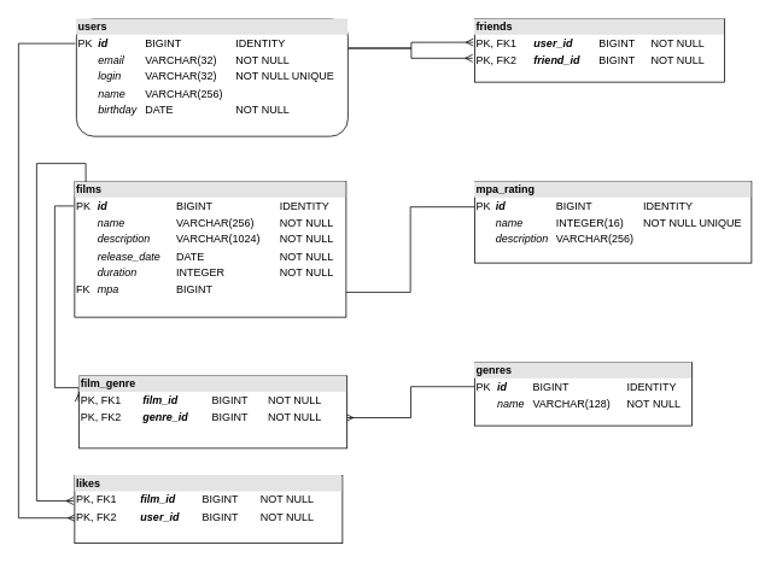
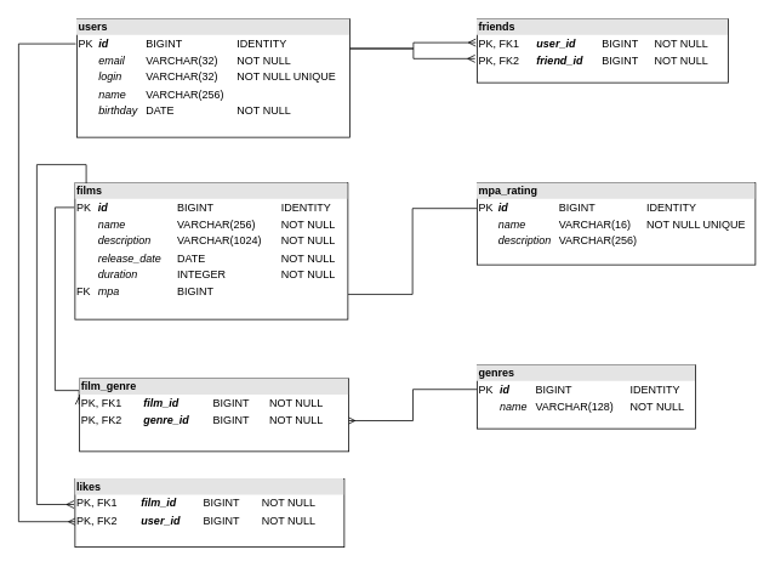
- <mxCell id="8" value="&lt;div style=&quot;box-sizing:border-box;width:100%;background:#e4e4e4;padding:2px;&quot;&gt;&lt;b&gt;users&lt;/b&gt;&lt;/div&gt;&lt;table style=&quot;width:100%;font-size:1em;&quot; cellpadding=&quot;2&quot; cellspacing=&quot;0&quot;&gt;&lt;tbody&gt;&lt;tr&gt;&lt;td&gt;PK&lt;/td&gt;&lt;td&gt;&lt;b&gt;&lt;i&gt;id&lt;/i&gt;&lt;/b&gt;&lt;/td&gt;&lt;td&gt;BIGINT&lt;/td&gt;&lt;td&gt;IDENTITY&lt;/td&gt;&lt;/tr&gt;&lt;tr&gt;&lt;td&gt;&lt;br&gt;&lt;/td&gt;&lt;td&gt;&lt;i&gt;email&lt;/i&gt;&lt;/td&gt;&lt;td style=&quot;&quot;&gt;VARCHAR(32)&lt;/td&gt;&lt;td&gt;NOT NULL&lt;/td&gt;&lt;/tr&gt;&lt;tr&gt;&lt;td&gt;&lt;/td&gt;&lt;td&gt;&lt;i&gt;login&lt;/i&gt;&lt;/td&gt;&lt;td&gt;VARCHAR(32)&lt;/td&gt;&lt;td&gt;NOT NULL UNIQUE&lt;/td&gt;&lt;/tr&gt;&lt;tr&gt;&lt;td&gt;&lt;br&gt;&lt;/td&gt;&lt;td&gt;&lt;i&gt;name&lt;/i&gt;&lt;/td&gt;&lt;td&gt;VARCHAR(256)&lt;/td&gt;&lt;td&gt;&lt;br&gt;&lt;/td&gt;&lt;/tr&gt;&lt;tr&gt;&lt;td&gt;&lt;br&gt;&lt;/td&gt;&lt;td&gt;&lt;i&gt;birthday&lt;/i&gt;&lt;/td&gt;&lt;td&gt;DATE&lt;/td&gt;&lt;td&gt;NOT NULL&lt;/td&gt;&lt;/tr&gt;&lt;/tbody&gt;&lt;/table&gt;" style="verticalAlign=top;align=left;overflow=fill;html=1;rounded=1;" vertex="1" parent="1"><mxGeometry x="84" y="20" width="300" height="130" as="geometry" /></mxCell>
+ <mxCell id="8" value="&lt;div style=&quot;box-sizing:border-box;width:100%;background:#e4e4e4;padding:2px;&quot;&gt;&lt;b&gt;users&lt;/b&gt;&lt;/div&gt;&lt;table style=&quot;width:100%;font-size:1em;&quot; cellpadding=&quot;2&quot; cellspacing=&quot;0&quot;&gt;&lt;tbody&gt;&lt;tr&gt;&lt;td&gt;PK&lt;/td&gt;&lt;td&gt;&lt;b&gt;&lt;i&gt;id&lt;/i&gt;&lt;/b&gt;&lt;/td&gt;&lt;td&gt;BIGINT&lt;/td&gt;&lt;td&gt;IDENTITY&lt;/td&gt;&lt;/tr&gt;&lt;tr&gt;&lt;td&gt;&lt;br&gt;&lt;/td&gt;&lt;td&gt;&lt;i&gt;email&lt;/i&gt;&lt;/td&gt;&lt;td style=&quot;&quot;&gt;VARCHAR(32)&lt;/td&gt;&lt;td&gt;NOT NULL&lt;/td&gt;&lt;/tr&gt;&lt;tr&gt;&lt;td&gt;&lt;/td&gt;&lt;td&gt;&lt;i&gt;login&lt;/i&gt;&lt;/td&gt;&lt;td&gt;VARCHAR(32)&lt;/td&gt;&lt;td&gt;NOT NULL UNIQUE&lt;/td&gt;&lt;/tr&gt;&lt;tr&gt;&lt;td&gt;&lt;br&gt;&lt;/td&gt;&lt;td&gt;&lt;i&gt;name&lt;/i&gt;&lt;/td&gt;&lt;td&gt;VARCHAR(256)&lt;/td&gt;&lt;td&gt;&lt;br&gt;&lt;/td&gt;&lt;/tr&gt;&lt;tr&gt;&lt;td&gt;&lt;br&gt;&lt;/td&gt;&lt;td&gt;&lt;i&gt;birthday&lt;/i&gt;&lt;/td&gt;&lt;td&gt;DATE&lt;/td&gt;&lt;td&gt;NOT NULL&lt;/td&gt;&lt;/tr&gt;&lt;/tbody&gt;&lt;/table&gt;" style="verticalAlign=top;align=left;overflow=fill;html=1;" vertex="1" parent="1"><mxGeometry x="84" y="20" width="300" height="130" as="geometry" /></mxCell>
- <mxCell id="2" value="&lt;div style=&quot;box-sizing:border-box;width:100%;background:#e4e4e4;padding:2px;&quot;&gt;&lt;b&gt;mpa_rating&lt;/b&gt;&lt;/div&gt;&lt;table style=&quot;width:100%;font-size:1em;&quot; cellpadding=&quot;2&quot; cellspacing=&quot;0&quot;&gt;&lt;tbody&gt;&lt;tr&gt;&lt;td&gt;PK&lt;/td&gt;&lt;td&gt;&lt;i&gt;&lt;b&gt;id&lt;/b&gt;&lt;/i&gt;&lt;/td&gt;&lt;td&gt;BIGINT&lt;/td&gt;&lt;td&gt;IDENTITY&lt;/td&gt;&lt;/tr&gt;&lt;tr&gt;&lt;td&gt;&lt;br&gt;&lt;/td&gt;&lt;td&gt;&lt;i&gt;name&lt;/i&gt;&lt;/td&gt;&lt;td&gt;INTEGER(16)&lt;/td&gt;&lt;td&gt;NOT NULL UNIQUE&lt;/td&gt;&lt;/tr&gt;&lt;tr&gt;&lt;td&gt;&lt;/td&gt;&lt;td&gt;&lt;i&gt;description&lt;/i&gt;&lt;span style=&quot;&quot;&gt;&#09;&lt;/span&gt;&lt;/td&gt;&lt;td&gt;VARCHAR(256)&lt;/td&gt;&lt;td&gt;&lt;br&gt;&lt;/td&gt;&lt;/tr&gt;&lt;/tbody&gt;&lt;/table&gt;" style="verticalAlign=top;align=left;overflow=fill;html=1;" vertex="1" parent="1"><mxGeometry x="524" y="200" width="306" height="90" as="geometry" /></mxCell>
+ <mxCell id="2" value="&lt;div style=&quot;box-sizing:border-box;width:100%;background:#e4e4e4;padding:2px;&quot;&gt;&lt;b&gt;mpa_rating&lt;/b&gt;&lt;/div&gt;&lt;table style=&quot;width:100%;font-size:1em;&quot; cellpadding=&quot;2&quot; cellspacing=&quot;0&quot;&gt;&lt;tbody&gt;&lt;tr&gt;&lt;td&gt;PK&lt;/td&gt;&lt;td&gt;&lt;i&gt;&lt;b&gt;id&lt;/b&gt;&lt;/i&gt;&lt;/td&gt;&lt;td&gt;BIGINT&lt;/td&gt;&lt;td&gt;IDENTITY&lt;/td&gt;&lt;/tr&gt;&lt;tr&gt;&lt;td&gt;&lt;br&gt;&lt;/td&gt;&lt;td&gt;&lt;i&gt;name&lt;/i&gt;&lt;/td&gt;&lt;td&gt;VARCHAR(16)&lt;/td&gt;&lt;td&gt;NOT NULL UNIQUE&lt;/td&gt;&lt;/tr&gt;&lt;tr&gt;&lt;td&gt;&lt;/td&gt;&lt;td&gt;&lt;i&gt;description&lt;/i&gt;&lt;span style=&quot;&quot;&gt;&#09;&lt;/span&gt;&lt;/td&gt;&lt;td&gt;VARCHAR(256)&lt;/td&gt;&lt;td&gt;&lt;br&gt;&lt;/td&gt;&lt;/tr&gt;&lt;/tbody&gt;&lt;/table&gt;" style="verticalAlign=top;align=left;overflow=fill;html=1;" vertex="1" parent="1"><mxGeometry x="524" y="200" width="306" height="90" as="geometry" /></mxCell>
